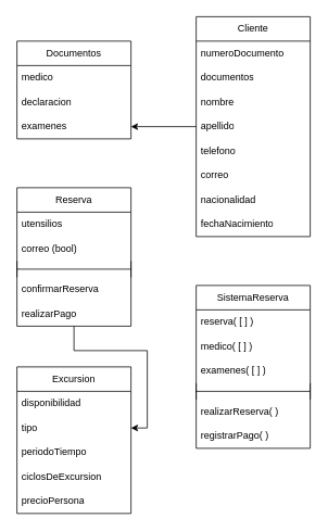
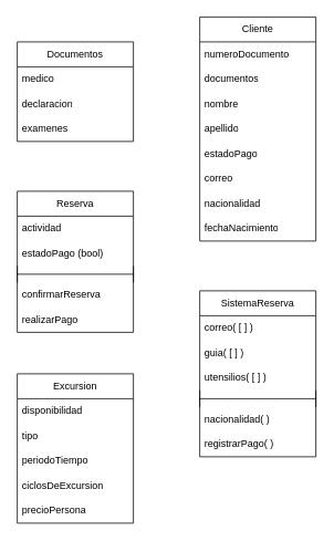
- <mxCell id="20" value="" style="edgeStyle=orthogonalEdgeStyle;rounded=0;orthogonalLoop=1;jettySize=auto;html=1;" edge="1" parent="1" source="21" target="5"><mxGeometry relative="1" as="geometry" /></mxCell>
- <mxCell id="26" value="telefono" style="text;strokeColor=none;fillColor=none;align=left;verticalAlign=middle;spacingLeft=4;spacingRight=4;overflow=hidden;points=[[0,0.5],[1,0.5]];portConstraint=eastwest;rotatable=0;whiteSpace=wrap;html=1;" vertex="1" parent="21"><mxGeometry y="150" width="140" height="30" as="geometry" /></mxCell>
+ <mxCell id="26" value="estadoPago" style="text;strokeColor=none;fillColor=none;align=left;verticalAlign=middle;spacingLeft=4;spacingRight=4;overflow=hidden;points=[[0,0.5],[1,0.5]];portConstraint=eastwest;rotatable=0;whiteSpace=wrap;html=1;" vertex="1" parent="21"><mxGeometry y="150" width="140" height="30" as="geometry" /></mxCell>
- <mxCell id="15" value="utensilios" style="text;strokeColor=none;fillColor=none;align=left;verticalAlign=middle;spacingLeft=4;spacingRight=4;overflow=hidden;points=[[0,0.5],[1,0.5]];portConstraint=eastwest;rotatable=0;whiteSpace=wrap;html=1;" parent="14" vertex="1"><mxGeometry y="30" width="140" height="30" as="geometry" /></mxCell>
+ <mxCell id="15" value="actividad" style="text;strokeColor=none;fillColor=none;align=left;verticalAlign=middle;spacingLeft=4;spacingRight=4;overflow=hidden;points=[[0,0.5],[1,0.5]];portConstraint=eastwest;rotatable=0;whiteSpace=wrap;html=1;" parent="14" vertex="1"><mxGeometry y="30" width="140" height="30" as="geometry" /></mxCell>
- <mxCell id="16" value="correo (bool)" style="text;strokeColor=none;fillColor=none;align=left;verticalAlign=middle;spacingLeft=4;spacingRight=4;overflow=hidden;points=[[0,0.5],[1,0.5]];portConstraint=eastwest;rotatable=0;whiteSpace=wrap;html=1;" parent="14" vertex="1"><mxGeometry y="60" width="140" height="30" as="geometry" /></mxCell>
+ <mxCell id="16" value="estadoPago (bool)" style="text;strokeColor=none;fillColor=none;align=left;verticalAlign=middle;spacingLeft=4;spacingRight=4;overflow=hidden;points=[[0,0.5],[1,0.5]];portConstraint=eastwest;rotatable=0;whiteSpace=wrap;html=1;" parent="14" vertex="1"><mxGeometry y="60" width="140" height="30" as="geometry" /></mxCell>
- <mxCell id="7" value="reserva( [ ] )" style="text;strokeColor=none;fillColor=none;align=left;verticalAlign=middle;spacingLeft=4;spacingRight=4;overflow=hidden;points=[[0,0.5],[1,0.5]];portConstraint=eastwest;rotatable=0;whiteSpace=wrap;html=1;" parent="6" vertex="1"><mxGeometry y="30" width="140" height="30" as="geometry" /></mxCell>
+ <mxCell id="7" value="correo( [ ] )" style="text;strokeColor=none;fillColor=none;align=left;verticalAlign=middle;spacingLeft=4;spacingRight=4;overflow=hidden;points=[[0,0.5],[1,0.5]];portConstraint=eastwest;rotatable=0;whiteSpace=wrap;html=1;" parent="6" vertex="1"><mxGeometry y="30" width="140" height="30" as="geometry" /></mxCell>
- <mxCell id="8" value="medico( [ ] )" style="text;strokeColor=none;fillColor=none;align=left;verticalAlign=middle;spacingLeft=4;spacingRight=4;overflow=hidden;points=[[0,0.5],[1,0.5]];portConstraint=eastwest;rotatable=0;whiteSpace=wrap;html=1;" vertex="1" parent="6"><mxGeometry y="60" width="140" height="30" as="geometry" /></mxCell>
+ <mxCell id="8" value="guia( [ ] )" style="text;strokeColor=none;fillColor=none;align=left;verticalAlign=middle;spacingLeft=4;spacingRight=4;overflow=hidden;points=[[0,0.5],[1,0.5]];portConstraint=eastwest;rotatable=0;whiteSpace=wrap;html=1;" vertex="1" parent="6"><mxGeometry y="60" width="140" height="30" as="geometry" /></mxCell>
- <mxCell id="9" value="examenes( [ ] )" style="text;strokeColor=none;fillColor=none;align=left;verticalAlign=middle;spacingLeft=4;spacingRight=4;overflow=hidden;points=[[0,0.5],[1,0.5]];portConstraint=eastwest;rotatable=0;whiteSpace=wrap;html=1;" vertex="1" parent="6"><mxGeometry y="90" width="140" height="30" as="geometry" /></mxCell>
+ <mxCell id="9" value="utensilios( [ ] )" style="text;strokeColor=none;fillColor=none;align=left;verticalAlign=middle;spacingLeft=4;spacingRight=4;overflow=hidden;points=[[0,0.5],[1,0.5]];portConstraint=eastwest;rotatable=0;whiteSpace=wrap;html=1;" vertex="1" parent="6"><mxGeometry y="90" width="140" height="30" as="geometry" /></mxCell>
- <mxCell id="13" value="" style="edgeStyle=orthogonalEdgeStyle;rounded=0;orthogonalLoop=1;jettySize=auto;html=1;" edge="1" parent="1" source="14" target="32"><mxGeometry relative="1" as="geometry"><Array as="points"><mxPoint x="90" y="430" /><mxPoint x="180" y="430" /><mxPoint x="180" y="525" /></Array></mxGeometry></mxCell>
- <mxCell id="11" value="realizarReserva( )" style="text;strokeColor=none;fillColor=none;align=left;verticalAlign=middle;spacingLeft=4;spacingRight=4;overflow=hidden;points=[[0,0.5],[1,0.5]];portConstraint=eastwest;rotatable=0;whiteSpace=wrap;html=1;" vertex="1" parent="6"><mxGeometry y="140" width="140" height="30" as="geometry" /></mxCell>
+ <mxCell id="11" value="nacionalidad( )" style="text;strokeColor=none;fillColor=none;align=left;verticalAlign=middle;spacingLeft=4;spacingRight=4;overflow=hidden;points=[[0,0.5],[1,0.5]];portConstraint=eastwest;rotatable=0;whiteSpace=wrap;html=1;" vertex="1" parent="6"><mxGeometry y="140" width="140" height="30" as="geometry" /></mxCell>
